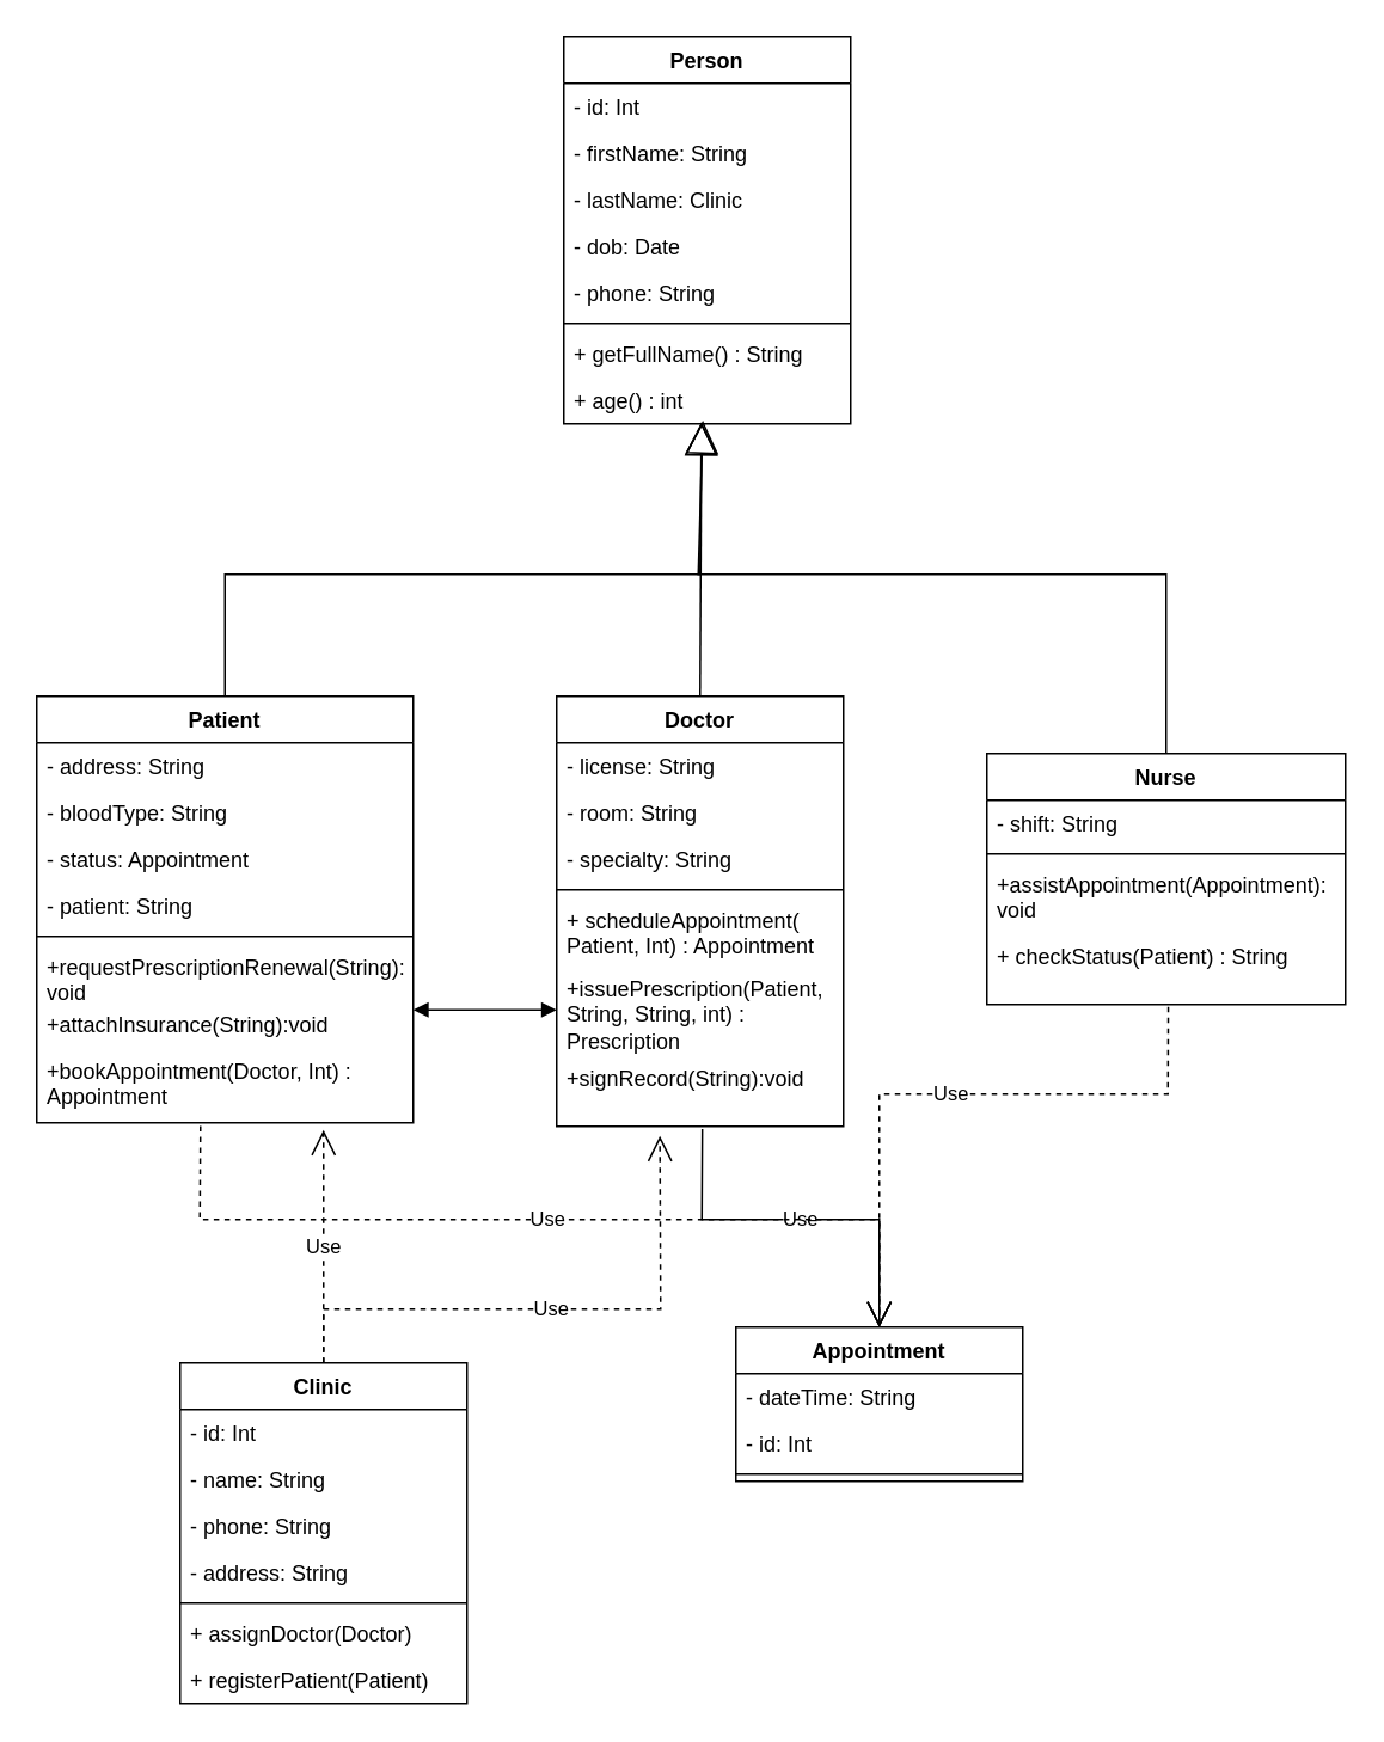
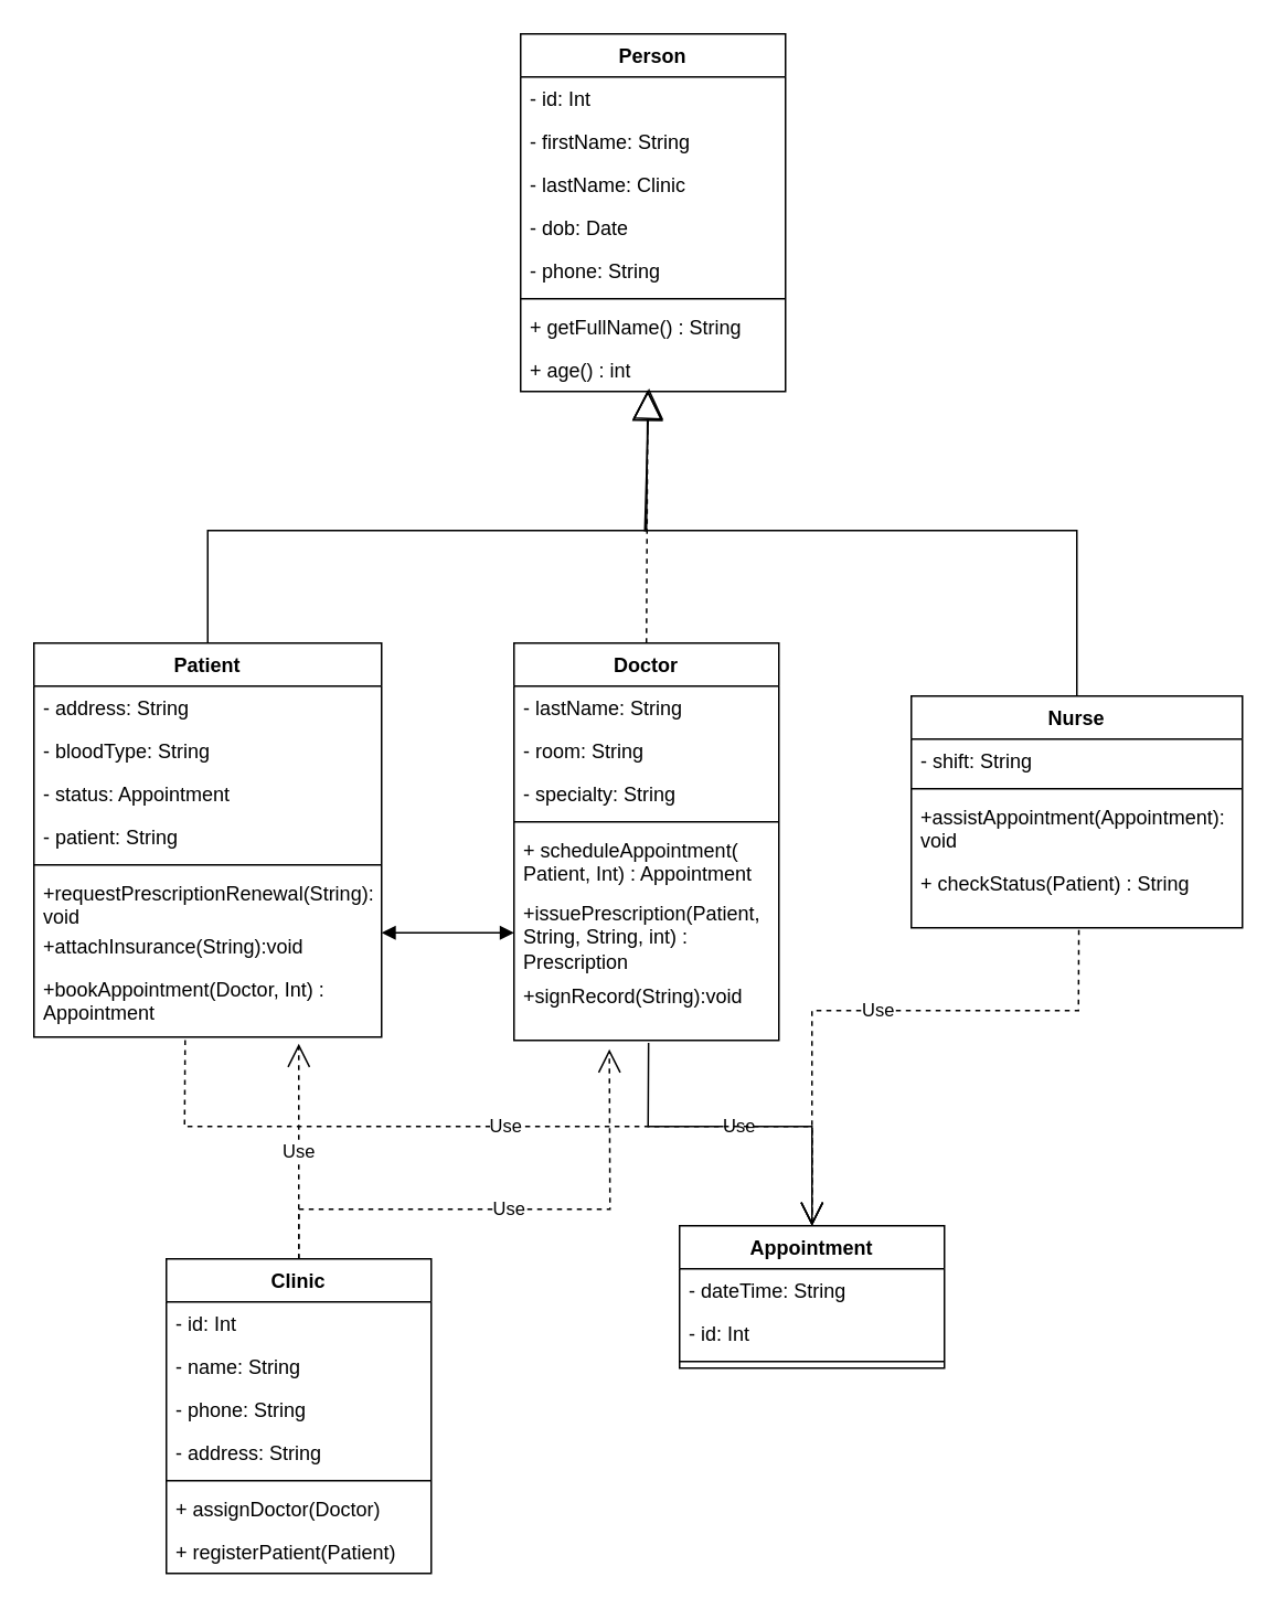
- <mxCell id="49" value="" style="endArrow=block;endSize=16;endFill=0;html=1;rounded=0;exitX=0.5;exitY=0;exitDx=0;exitDy=0;entryX=0.48;entryY=0.966;entryDx=0;entryDy=0;entryPerimeter=0;" edge="1" parent="1" source="20" target="10"><mxGeometry width="160" relative="1" as="geometry"><mxPoint x="440" y="330" as="sourcePoint" /><mxPoint x="600" y="330" as="targetPoint" /></mxGeometry></mxCell>
+ <mxCell id="49" value="" style="endArrow=block;endSize=16;endFill=0;html=1;rounded=0;exitX=0.5;exitY=0;exitDx=0;exitDy=0;entryX=0.48;entryY=0.966;entryDx=0;entryDy=0;entryPerimeter=0;dashed=1;" edge="1" parent="1" source="20" target="10"><mxGeometry width="160" relative="1" as="geometry"><mxPoint x="440" y="330" as="sourcePoint" /><mxPoint x="600" y="330" as="targetPoint" /></mxGeometry></mxCell>
- <mxCell id="21" value="- license: String" style="text;strokeColor=none;fillColor=none;align=left;verticalAlign=top;spacingLeft=4;spacingRight=4;overflow=hidden;rotatable=0;points=[[0,0.5],[1,0.5]];portConstraint=eastwest;whiteSpace=wrap;html=1;" vertex="1" parent="20"><mxGeometry y="26" width="160" height="26" as="geometry" /></mxCell>
+ <mxCell id="21" value="- lastName: String" style="text;strokeColor=none;fillColor=none;align=left;verticalAlign=top;spacingLeft=4;spacingRight=4;overflow=hidden;rotatable=0;points=[[0,0.5],[1,0.5]];portConstraint=eastwest;whiteSpace=wrap;html=1;" vertex="1" parent="20"><mxGeometry y="26" width="160" height="26" as="geometry" /></mxCell>
